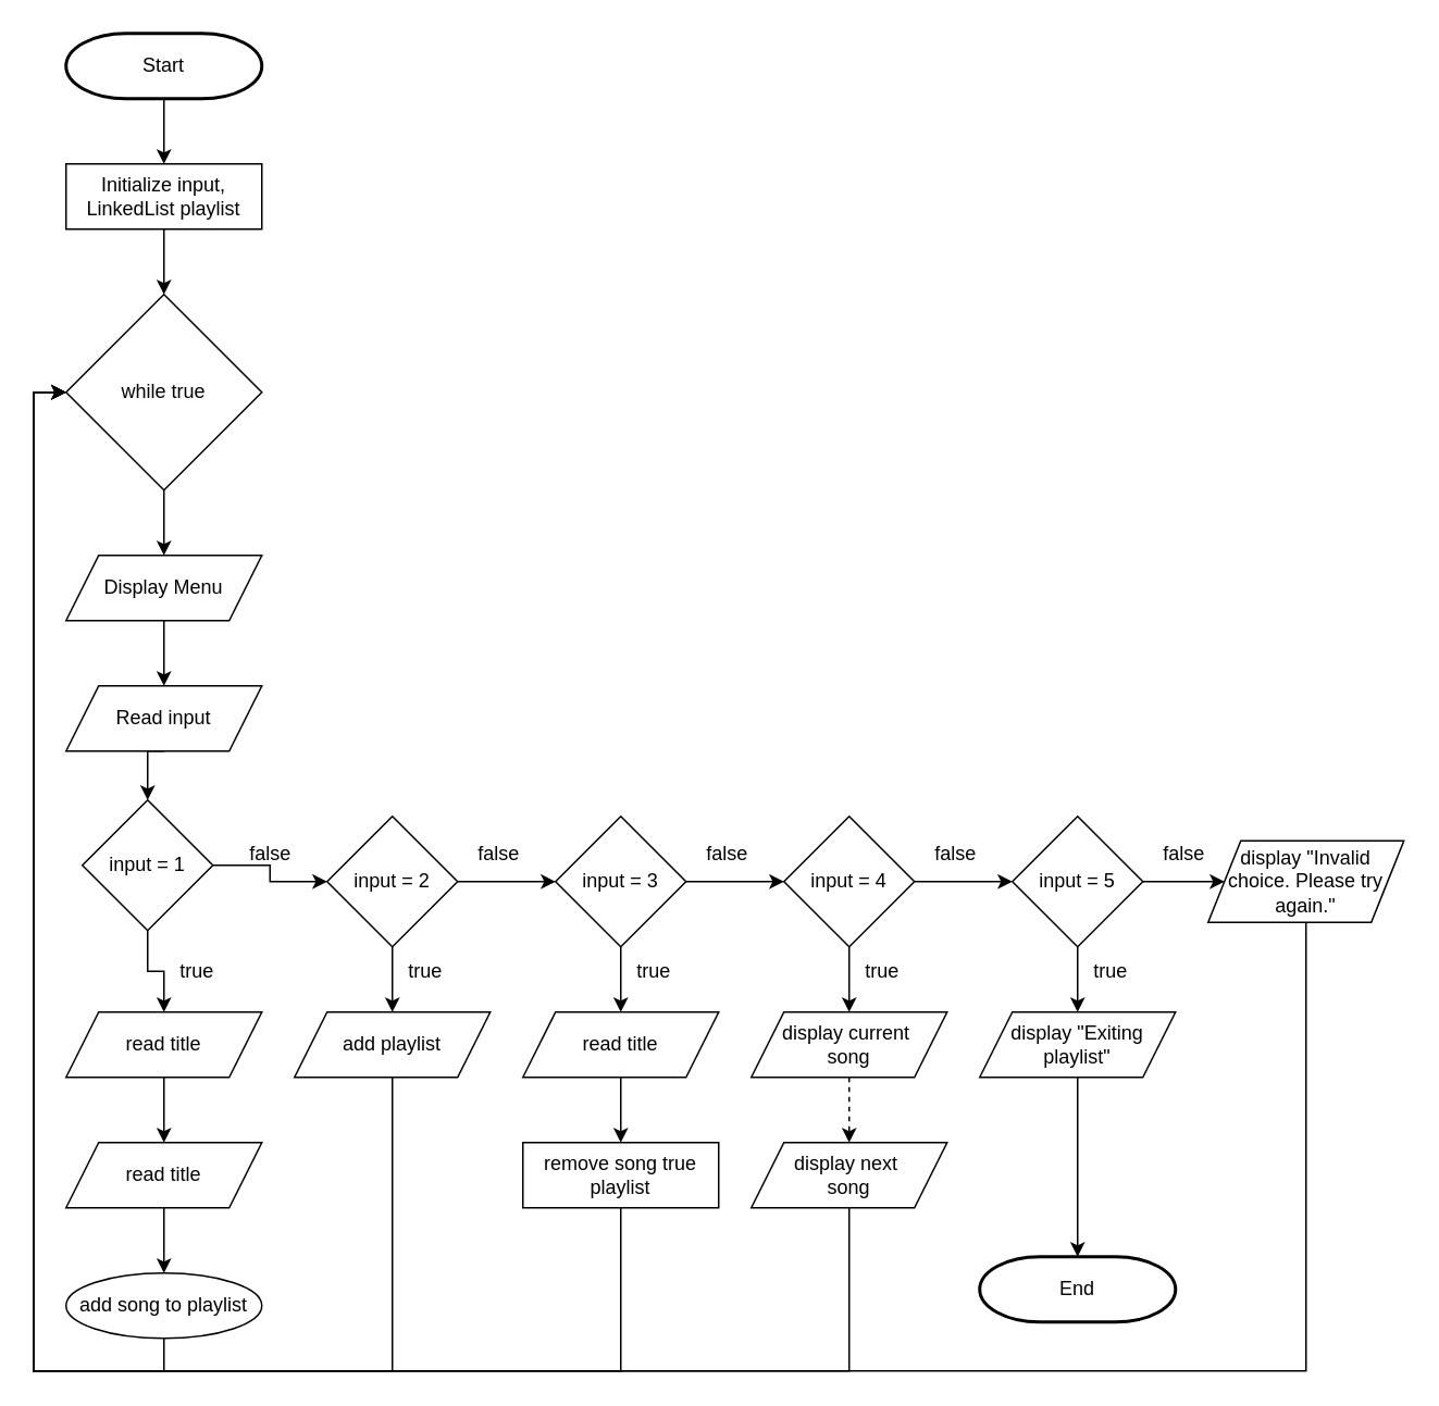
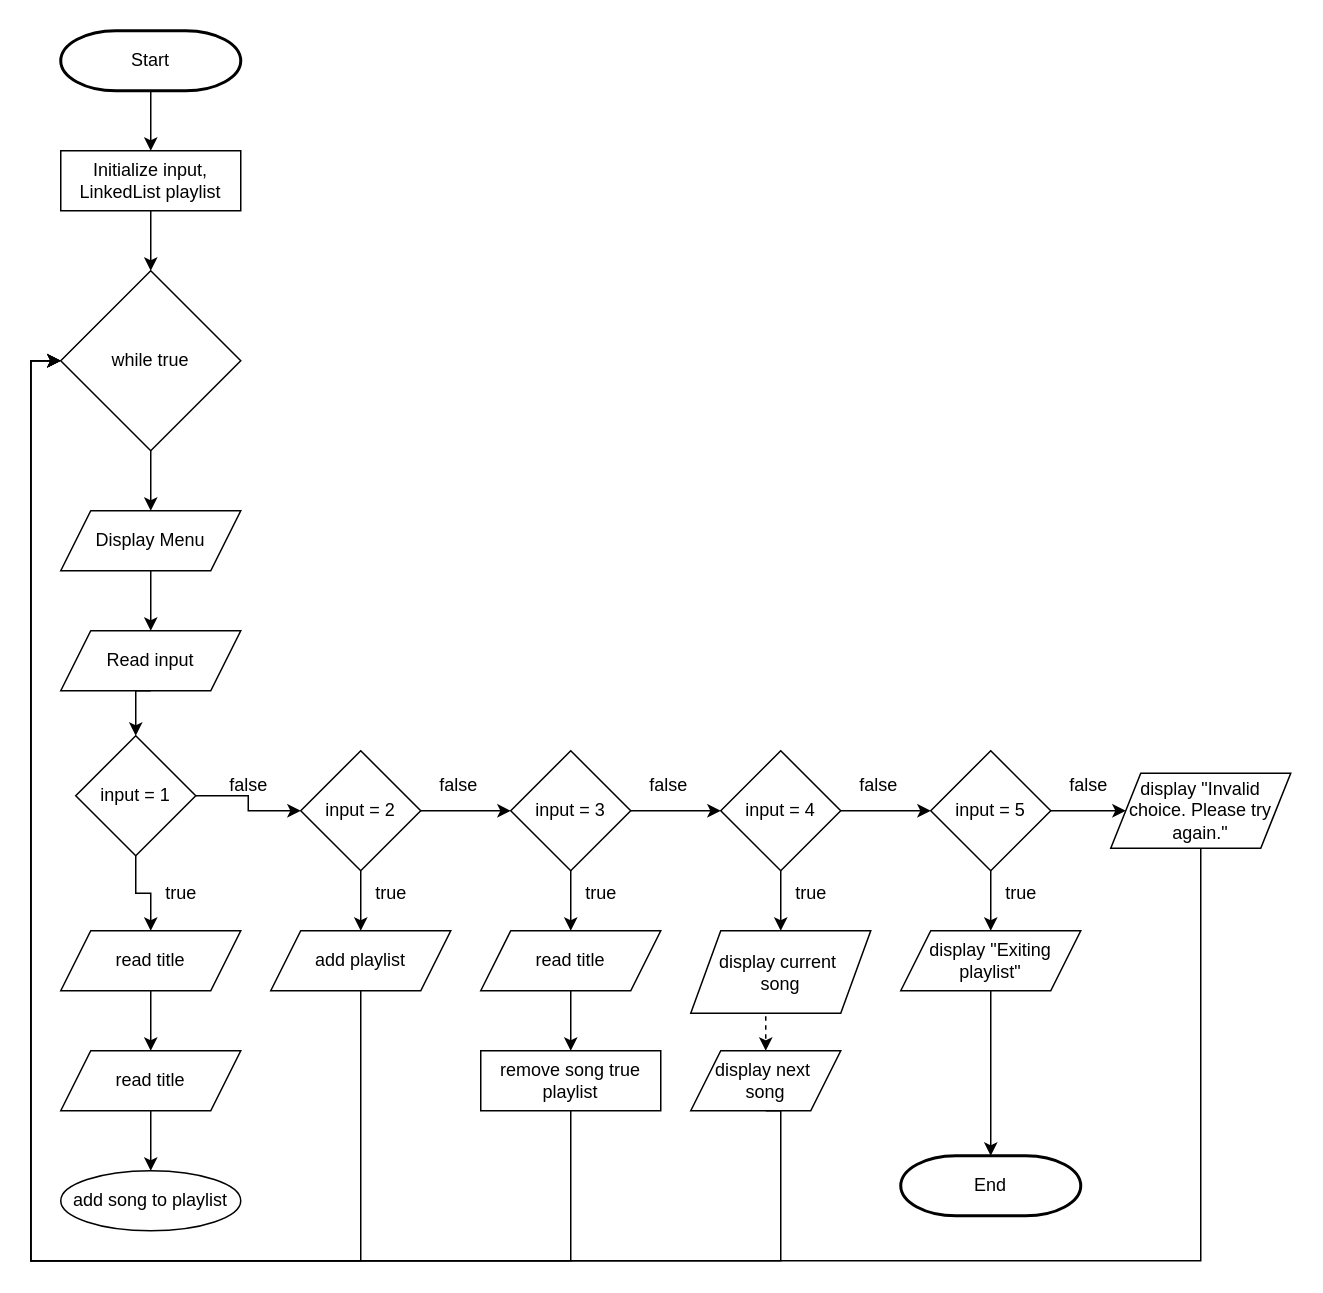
- <mxCell id="40" value="display current&amp;nbsp;&lt;div&gt;song&lt;/div&gt;" style="shape=parallelogram;perimeter=parallelogramPerimeter;whiteSpace=wrap;html=1;fixedSize=1;" vertex="1" parent="1"><mxGeometry x="460" y="620" width="120" height="40" as="geometry" /></mxCell>
+ <mxCell id="40" value="display current&amp;nbsp;&lt;div&gt;song&lt;/div&gt;" style="shape=parallelogram;perimeter=parallelogramPerimeter;whiteSpace=wrap;html=1;fixedSize=1;" vertex="1" parent="1"><mxGeometry x="460" y="620" width="120" height="55" as="geometry" /></mxCell>
- <mxCell id="42" value="display next&amp;nbsp;&lt;div&gt;song&lt;/div&gt;" style="shape=parallelogram;perimeter=parallelogramPerimeter;whiteSpace=wrap;html=1;fixedSize=1;" vertex="1" parent="1"><mxGeometry x="460" y="700" width="120" height="40" as="geometry" /></mxCell>
+ <mxCell id="42" value="display next&amp;nbsp;&lt;div&gt;song&lt;/div&gt;" style="shape=parallelogram;perimeter=parallelogramPerimeter;whiteSpace=wrap;html=1;fixedSize=1;" vertex="1" parent="1"><mxGeometry x="460" y="700" width="100" height="40" as="geometry" /></mxCell>
- <mxCell id="31" style="edgeStyle=orthogonalEdgeStyle;rounded=0;orthogonalLoop=1;jettySize=auto;html=1;exitX=0.5;exitY=1;exitDx=0;exitDy=0;entryX=0;entryY=0.5;entryDx=0;entryDy=0;" edge="1" parent="1" source="32" target="20"><mxGeometry relative="1" as="geometry" /></mxCell>
